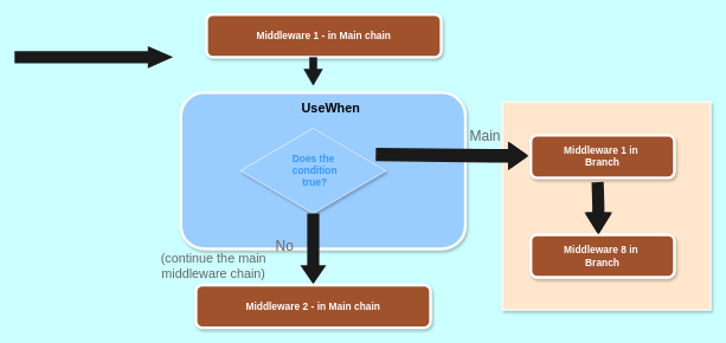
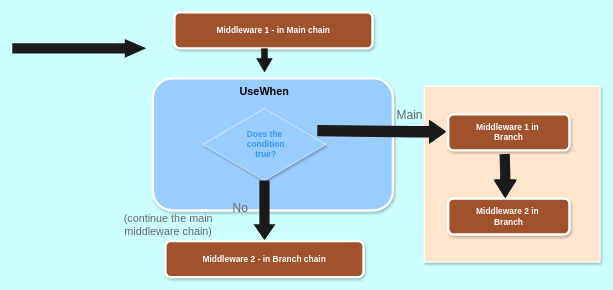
- <mxCell id="6" value="&lt;b&gt;&lt;font style=&quot;font-size: 18px;&quot;&gt;UseWhen&lt;/font&gt;&lt;/b&gt;" style="text;html=1;align=center;verticalAlign=middle;whiteSpace=wrap;rounded=0;" vertex="1" parent="1"><mxGeometry x="435" y="138" width="60" height="30" as="geometry" /></mxCell>
+ <mxCell id="6" value="&lt;b&gt;&lt;font style=&quot;font-size: 18px;&quot;&gt;UseWhen&lt;/font&gt;&lt;/b&gt;" style="text;html=1;align=center;verticalAlign=middle;whiteSpace=wrap;rounded=0;" vertex="1" parent="1"><mxGeometry x="410" y="138" width="60" height="30" as="geometry" /></mxCell>
- <mxCell id="15" value="&lt;span style=&quot;font-size: 14px;&quot;&gt;&lt;b&gt;Middleware 8 in&amp;nbsp;&lt;/b&gt;&lt;/span&gt;&lt;div&gt;&lt;span style=&quot;font-size: 14px;&quot;&gt;&lt;b&gt;Branch&lt;/b&gt;&lt;/span&gt;&lt;/div&gt;" style="rounded=1;whiteSpace=wrap;html=1;fillColor=#a0522d;strokeColor=#FFFFFF;fontColor=#ffffff;shadow=1;strokeWidth=4;" vertex="1" parent="1"><mxGeometry x="746" y="330" width="202" height="60" as="geometry" /></mxCell>
+ <mxCell id="15" value="&lt;span style=&quot;font-size: 14px;&quot;&gt;&lt;b&gt;Middleware 2 in&amp;nbsp;&lt;/b&gt;&lt;/span&gt;&lt;div&gt;&lt;span style=&quot;font-size: 14px;&quot;&gt;&lt;b&gt;Branch&lt;/b&gt;&lt;/span&gt;&lt;/div&gt;" style="rounded=1;whiteSpace=wrap;html=1;fillColor=#a0522d;strokeColor=#FFFFFF;fontColor=#ffffff;shadow=1;strokeWidth=4;" vertex="1" parent="1"><mxGeometry x="746" y="330" width="202" height="60" as="geometry" /></mxCell>
- <mxCell id="10" value="&lt;font style=&quot;font-size: 18px;&quot; color=&quot;#666666&quot;&gt;(continue the main middleware chain)&lt;/font&gt;" style="text;html=1;align=center;verticalAlign=middle;whiteSpace=wrap;rounded=0;" vertex="1" parent="1"><mxGeometry x="220" y="360" width="160" height="30" as="geometry" /></mxCell>
+ <mxCell id="10" value="&lt;font style=&quot;font-size: 18px;&quot; color=&quot;#666666&quot;&gt;(continue the main middleware chain)&lt;/font&gt;" style="text;html=1;align=center;verticalAlign=middle;whiteSpace=wrap;rounded=0;" vertex="1" parent="1"><mxGeometry x="200" y="360" width="160" height="30" as="geometry" /></mxCell>
- <mxCell id="11" value="&lt;font style=&quot;font-size: 14px;&quot;&gt;&lt;b&gt;Middleware 2 - in Main chain&lt;/b&gt;&lt;/font&gt;" style="rounded=1;whiteSpace=wrap;html=1;fillColor=#a0522d;strokeColor=#FFFFFF;fontColor=#ffffff;shadow=1;strokeWidth=4;" vertex="1" parent="1"><mxGeometry x="275" y="401" width="330" height="60" as="geometry" /></mxCell>
+ <mxCell id="11" value="&lt;font style=&quot;font-size: 14px;&quot;&gt;&lt;b&gt;Middleware 2 - in Branch chain&lt;/b&gt;&lt;/font&gt;" style="rounded=1;whiteSpace=wrap;html=1;fillColor=#a0522d;strokeColor=#FFFFFF;fontColor=#ffffff;shadow=1;strokeWidth=4;" vertex="1" parent="1"><mxGeometry x="275" y="401" width="330" height="60" as="geometry" /></mxCell>
